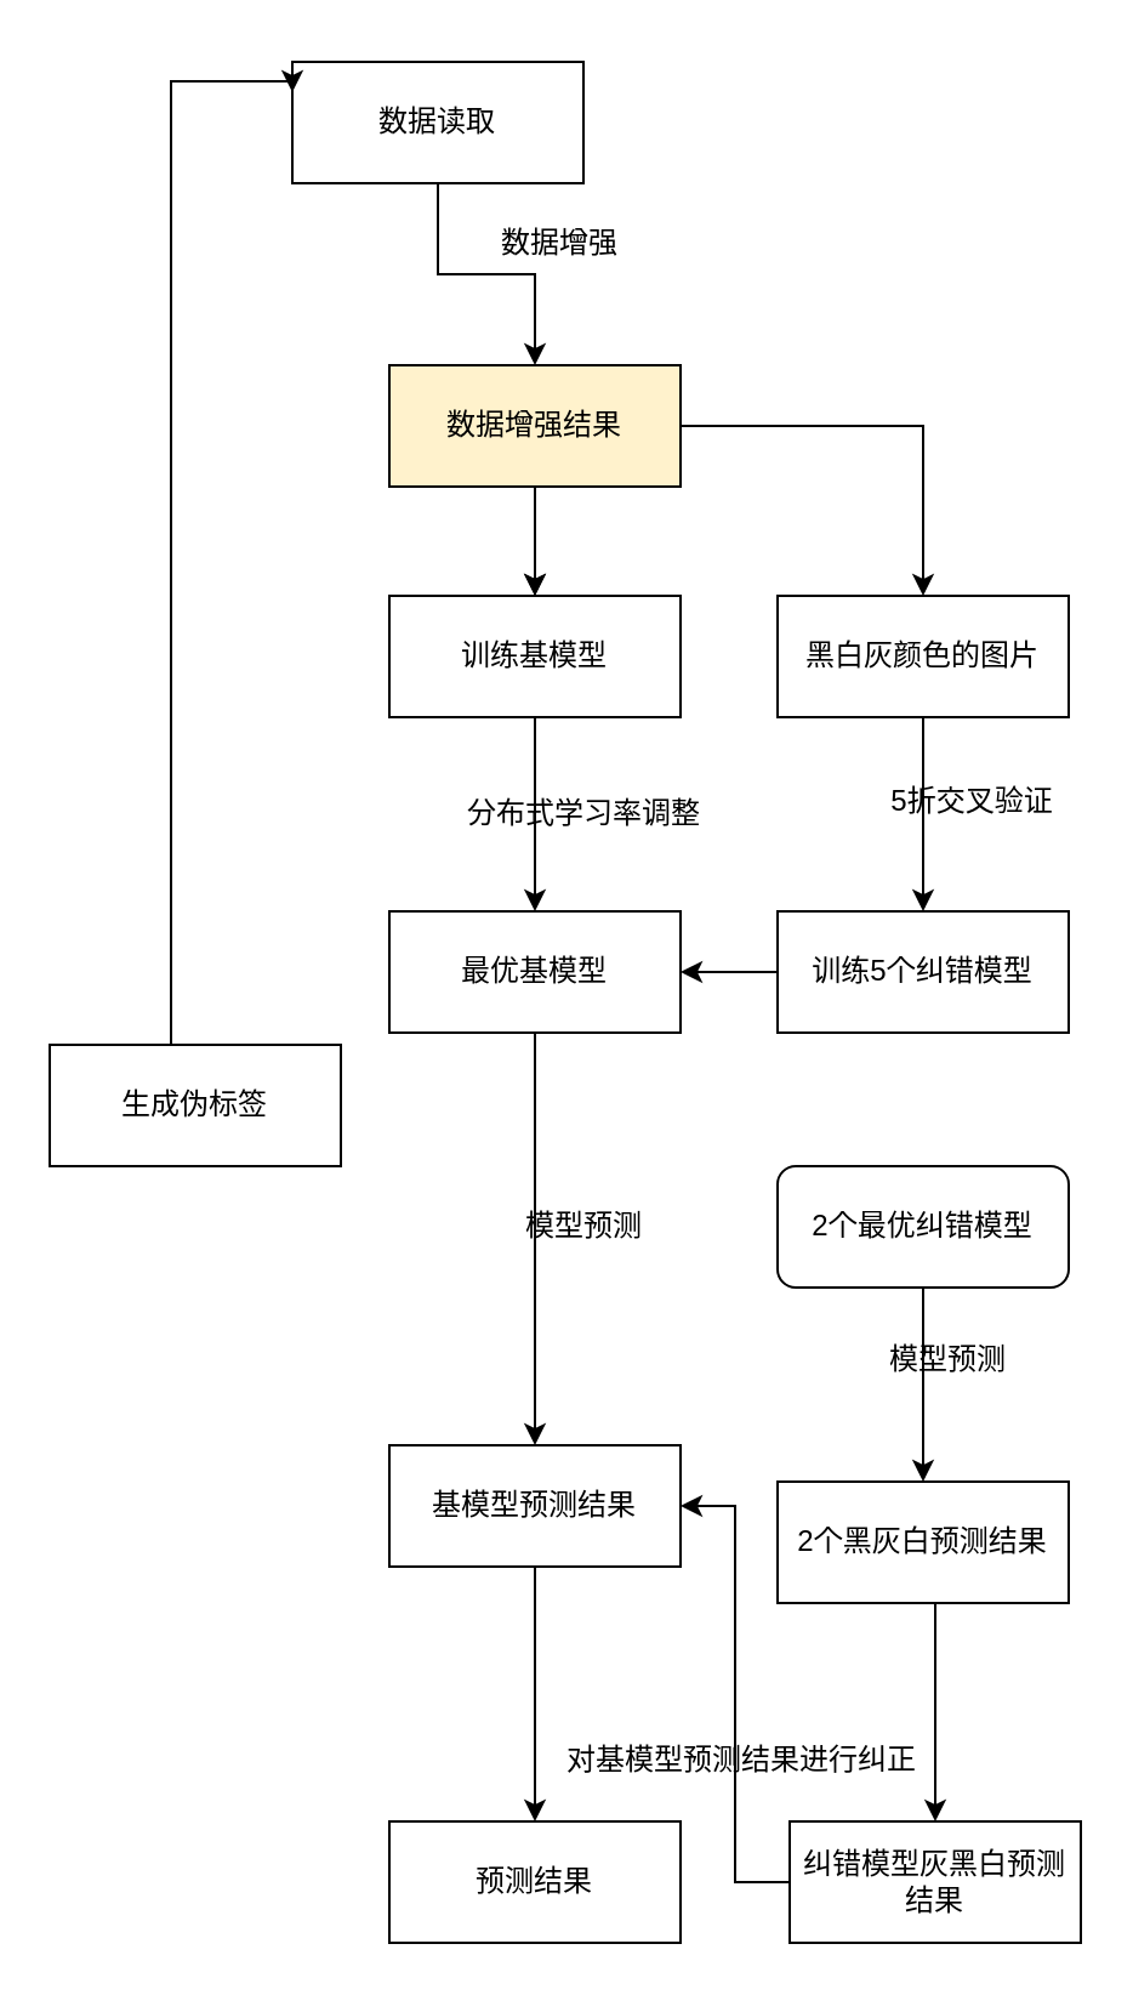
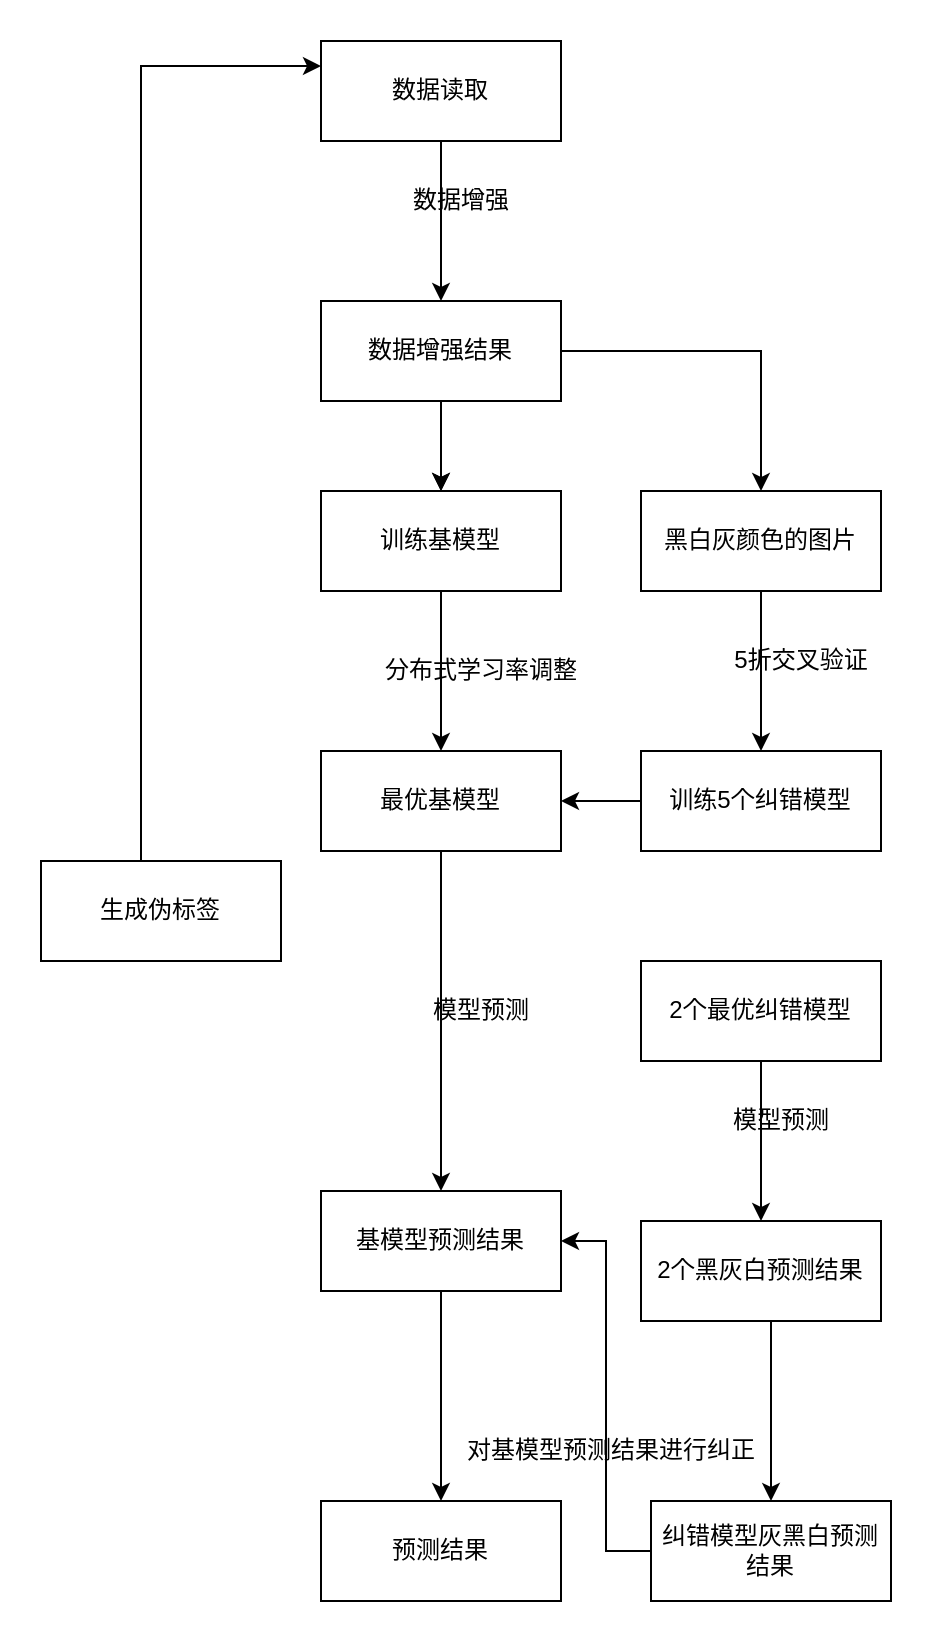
- <mxCell id="3" value="数据读取" style="rounded=0;whiteSpace=wrap;html=1;" vertex="1" parent="1"><mxGeometry x="120" y="25" width="120" height="50" as="geometry" /></mxCell>
+ <mxCell id="3" value="数据读取" style="rounded=0;whiteSpace=wrap;html=1;" vertex="1" parent="1"><mxGeometry x="160" y="20" width="120" height="50" as="geometry" /></mxCell>
- <mxCell id="7" value="数据增强结果" style="rounded=0;whiteSpace=wrap;html=1;fillColor=#fff2cc;" vertex="1" parent="1"><mxGeometry x="160" y="150" width="120" height="50" as="geometry" /></mxCell>
+ <mxCell id="7" value="数据增强结果" style="rounded=0;whiteSpace=wrap;html=1;" vertex="1" parent="1"><mxGeometry x="160" y="150" width="120" height="50" as="geometry" /></mxCell>
- <mxCell id="19" value="2个最优纠错模型" style="whiteSpace=wrap;html=1;rounded=1;" vertex="1" parent="1"><mxGeometry x="320" y="480" width="120" height="50" as="geometry" /></mxCell>
+ <mxCell id="19" value="2个最优纠错模型" style="rounded=0;whiteSpace=wrap;html=1;" vertex="1" parent="1"><mxGeometry x="320" y="480" width="120" height="50" as="geometry" /></mxCell>
